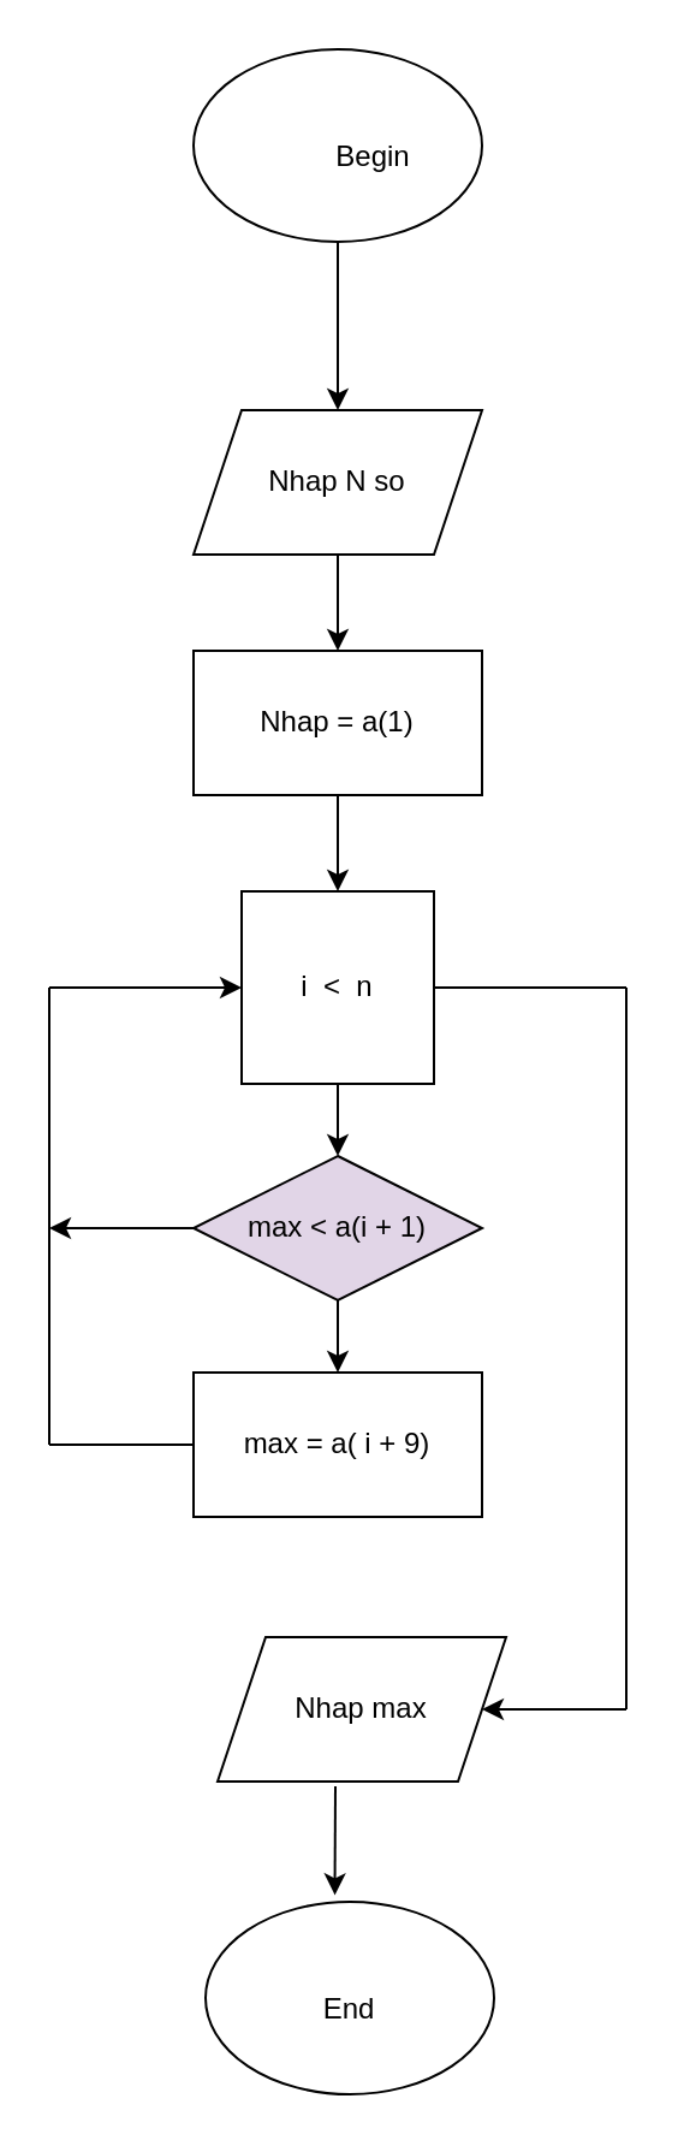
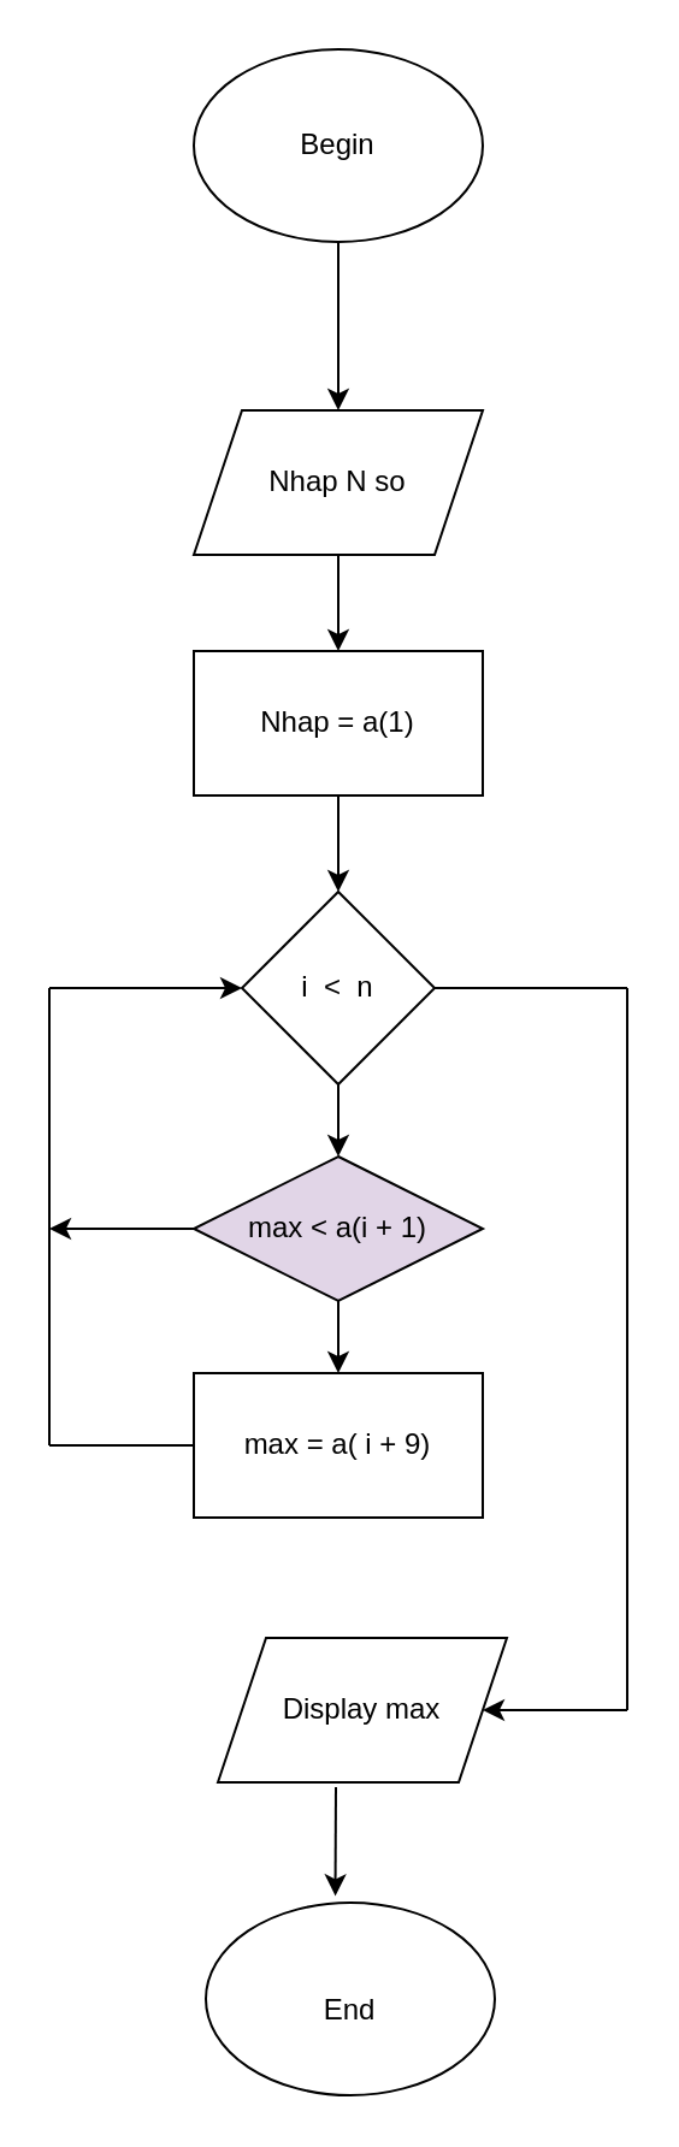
- <mxCell id="12" value="Begin" style="text;html=1;strokeColor=none;fillColor=none;align=center;verticalAlign=middle;whiteSpace=wrap;rounded=0;" vertex="1" parent="1"><mxGeometry x="125" y="35" width="60" height="60" as="geometry" /></mxCell>
+ <mxCell id="12" value="Begin" style="text;html=1;strokeColor=none;fillColor=none;align=center;verticalAlign=middle;whiteSpace=wrap;rounded=0;" vertex="1" parent="1"><mxGeometry x="110" y="30" width="60" height="60" as="geometry" /></mxCell>
- <mxCell id="5" value="i&amp;nbsp; &amp;lt;&amp;nbsp; n" style="whiteSpace=wrap;html=1;strokeColor=#000000;rounded=0;" vertex="1" parent="1"><mxGeometry x="100" y="370" width="80" height="80" as="geometry" /></mxCell>
+ <mxCell id="5" value="i&amp;nbsp; &amp;lt;&amp;nbsp; n" style="rhombus;whiteSpace=wrap;html=1;strokeColor=#000000;" vertex="1" parent="1"><mxGeometry x="100" y="370" width="80" height="80" as="geometry" /></mxCell>
- <mxCell id="13" value="Nhap max" style="shape=parallelogram;perimeter=parallelogramPerimeter;whiteSpace=wrap;html=1;fixedSize=1;strokeColor=#000000;" vertex="1" parent="1"><mxGeometry x="90" y="680" width="120" height="60" as="geometry" /></mxCell>
+ <mxCell id="13" value="Display max" style="shape=parallelogram;perimeter=parallelogramPerimeter;whiteSpace=wrap;html=1;fixedSize=1;strokeColor=#000000;" vertex="1" parent="1"><mxGeometry x="90" y="680" width="120" height="60" as="geometry" /></mxCell>
